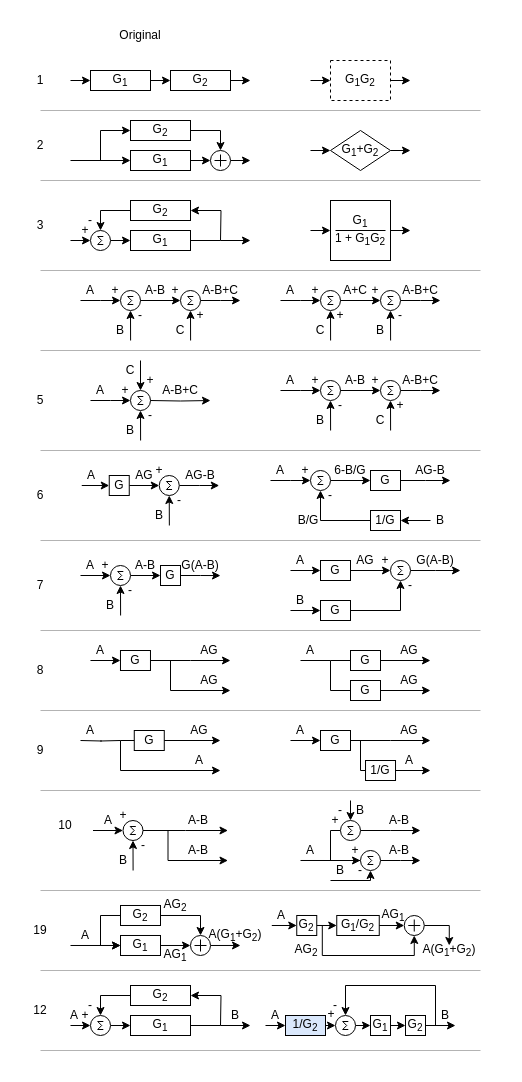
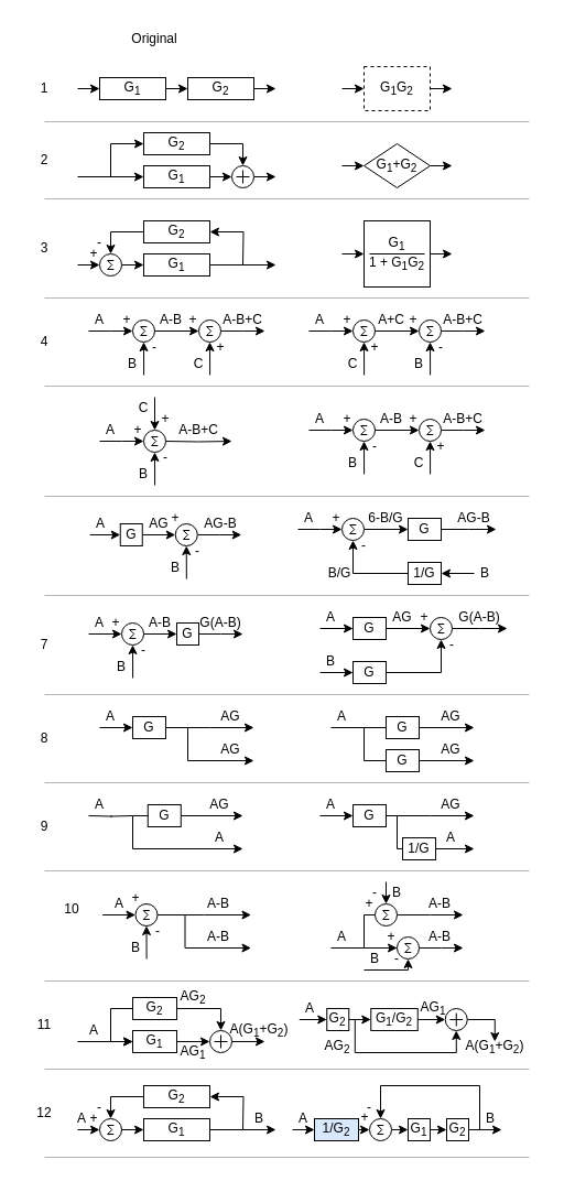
+ <mxCell id="99" value="4" style="text;html=1;strokeColor=none;fillColor=none;align=center;verticalAlign=middle;whiteSpace=wrap;rounded=0;opacity=30;" vertex="1" parent="1"><mxGeometry y="300" width="40" height="20" as="geometry" x="20" /></mxCell>
- <mxCell id="100" value="5" style="text;html=1;strokeColor=none;fillColor=none;align=center;verticalAlign=middle;whiteSpace=wrap;rounded=0;opacity=30;" vertex="1" parent="1"><mxGeometry y="390" width="40" height="20" as="geometry" x="20" /></mxCell>
- <mxCell id="111" value="6" style="text;html=1;strokeColor=none;fillColor=none;align=center;verticalAlign=middle;whiteSpace=wrap;rounded=0;opacity=30;" vertex="1" parent="1"><mxGeometry y="480" width="40" height="30" as="geometry" x="20" /></mxCell>
- <mxCell id="234" value="19" style="text;html=1;strokeColor=none;fillColor=none;align=center;verticalAlign=middle;whiteSpace=wrap;rounded=0;opacity=30;" vertex="1" parent="1"><mxGeometry y="910" width="40" height="40" as="geometry" x="20" /></mxCell>
+ <mxCell id="234" value="11" style="text;html=1;strokeColor=none;fillColor=none;align=center;verticalAlign=middle;whiteSpace=wrap;rounded=0;opacity=30;" vertex="1" parent="1"><mxGeometry y="910" width="40" height="40" as="geometry" x="20" /></mxCell>
